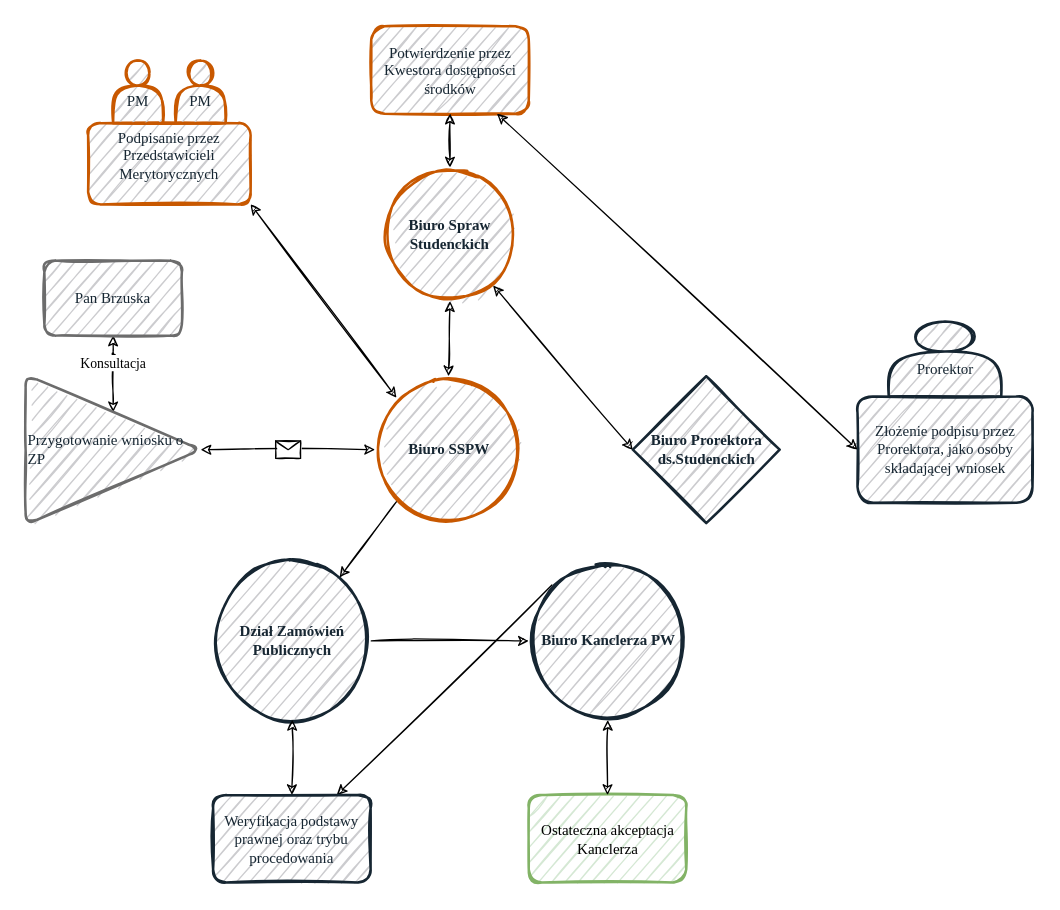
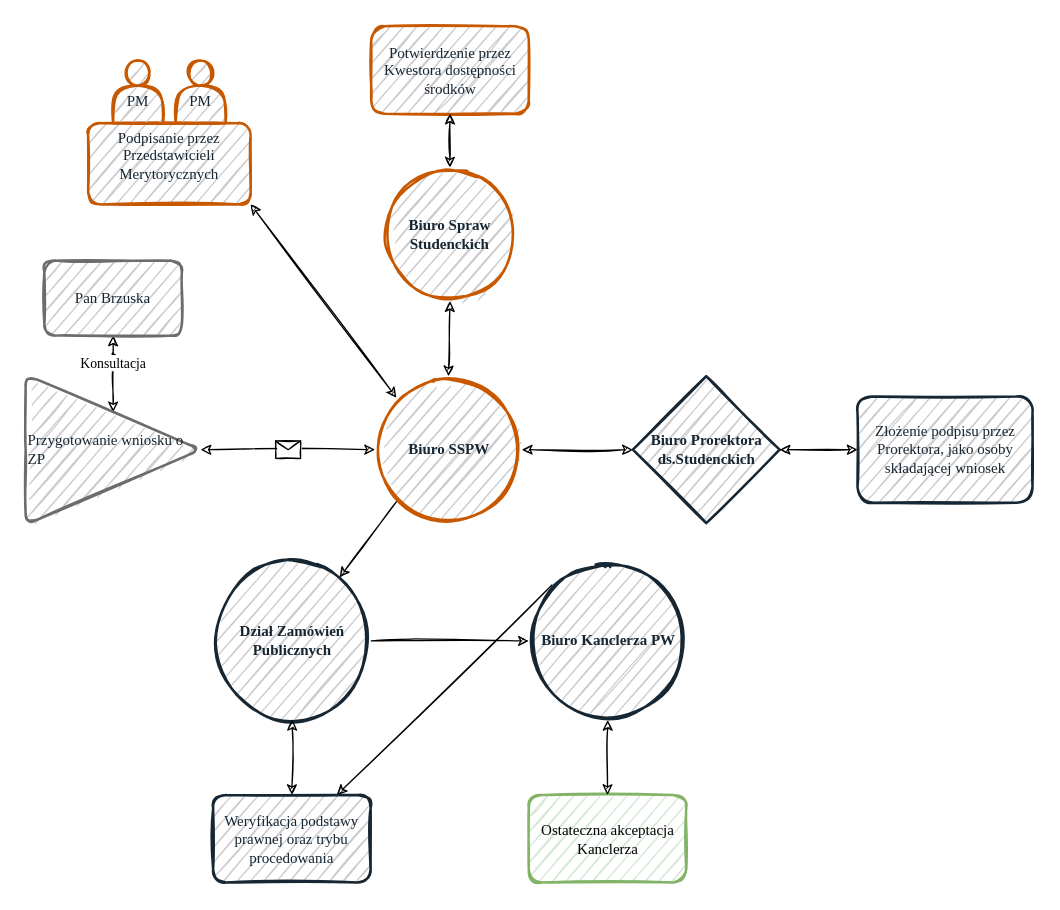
- <mxCell id="29" value="" style="endArrow=classic;startArrow=classic;html=1;exitX=0;exitY=0.5;exitDx=0;exitDy=0;sketch=1;" parent="1" source="16" target="14" edge="1"><mxGeometry width="50" height="50" relative="1" as="geometry"><mxPoint x="587.5" y="384.25" as="sourcePoint" /><mxPoint x="638" y="334" as="targetPoint" /></mxGeometry></mxCell>
+ <mxCell id="29" value="" style="endArrow=classic;startArrow=classic;html=1;exitX=0;exitY=0.5;exitDx=0;exitDy=0;entryX=1;entryY=0.5;entryDx=0;entryDy=0;sketch=1;" parent="1" source="16" target="28" edge="1"><mxGeometry width="50" height="50" relative="1" as="geometry"><mxPoint x="587.5" y="384.25" as="sourcePoint" /><mxPoint x="638" y="334" as="targetPoint" /></mxGeometry></mxCell>
- <mxCell id="17" value="&lt;div&gt;&lt;br&gt;&lt;/div&gt;&lt;div&gt;Prorektor&lt;/div&gt;" style="shape=actor;whiteSpace=wrap;html=1;fontFamily=Verdana;fontSize=12;fontColor=#162632;strokeWidth=2;fillColor=#CCCCCF;align=center;strokeColor=#162632;rounded=1;sketch=1;" parent="1" vertex="1"><mxGeometry x="710.5" y="256.75" width="90" height="60" as="geometry" /></mxCell>
- <mxCell id="11" value="" style="endArrow=classic;startArrow=classic;html=1;fontFamily=Verdana;fontSize=12;fontColor=#162632;exitX=0;exitY=0.5;exitDx=0;exitDy=0;sketch=1;" parent="1" source="28" target="12" edge="1"><mxGeometry width="50" height="50" relative="1" as="geometry"><mxPoint x="520" y="359" as="sourcePoint" /><mxPoint x="365.5" y="380.5" as="targetPoint" /></mxGeometry></mxCell>
+ <mxCell id="11" value="" style="endArrow=classic;startArrow=classic;html=1;fontFamily=Verdana;fontSize=12;fontColor=#162632;entryX=1;entryY=0.5;entryDx=0;entryDy=0;exitX=0;exitY=0.5;exitDx=0;exitDy=0;sketch=1;" parent="1" source="28" target="5" edge="1"><mxGeometry width="50" height="50" relative="1" as="geometry"><mxPoint x="520" y="359" as="sourcePoint" /><mxPoint x="365.5" y="380.5" as="targetPoint" /></mxGeometry></mxCell>
